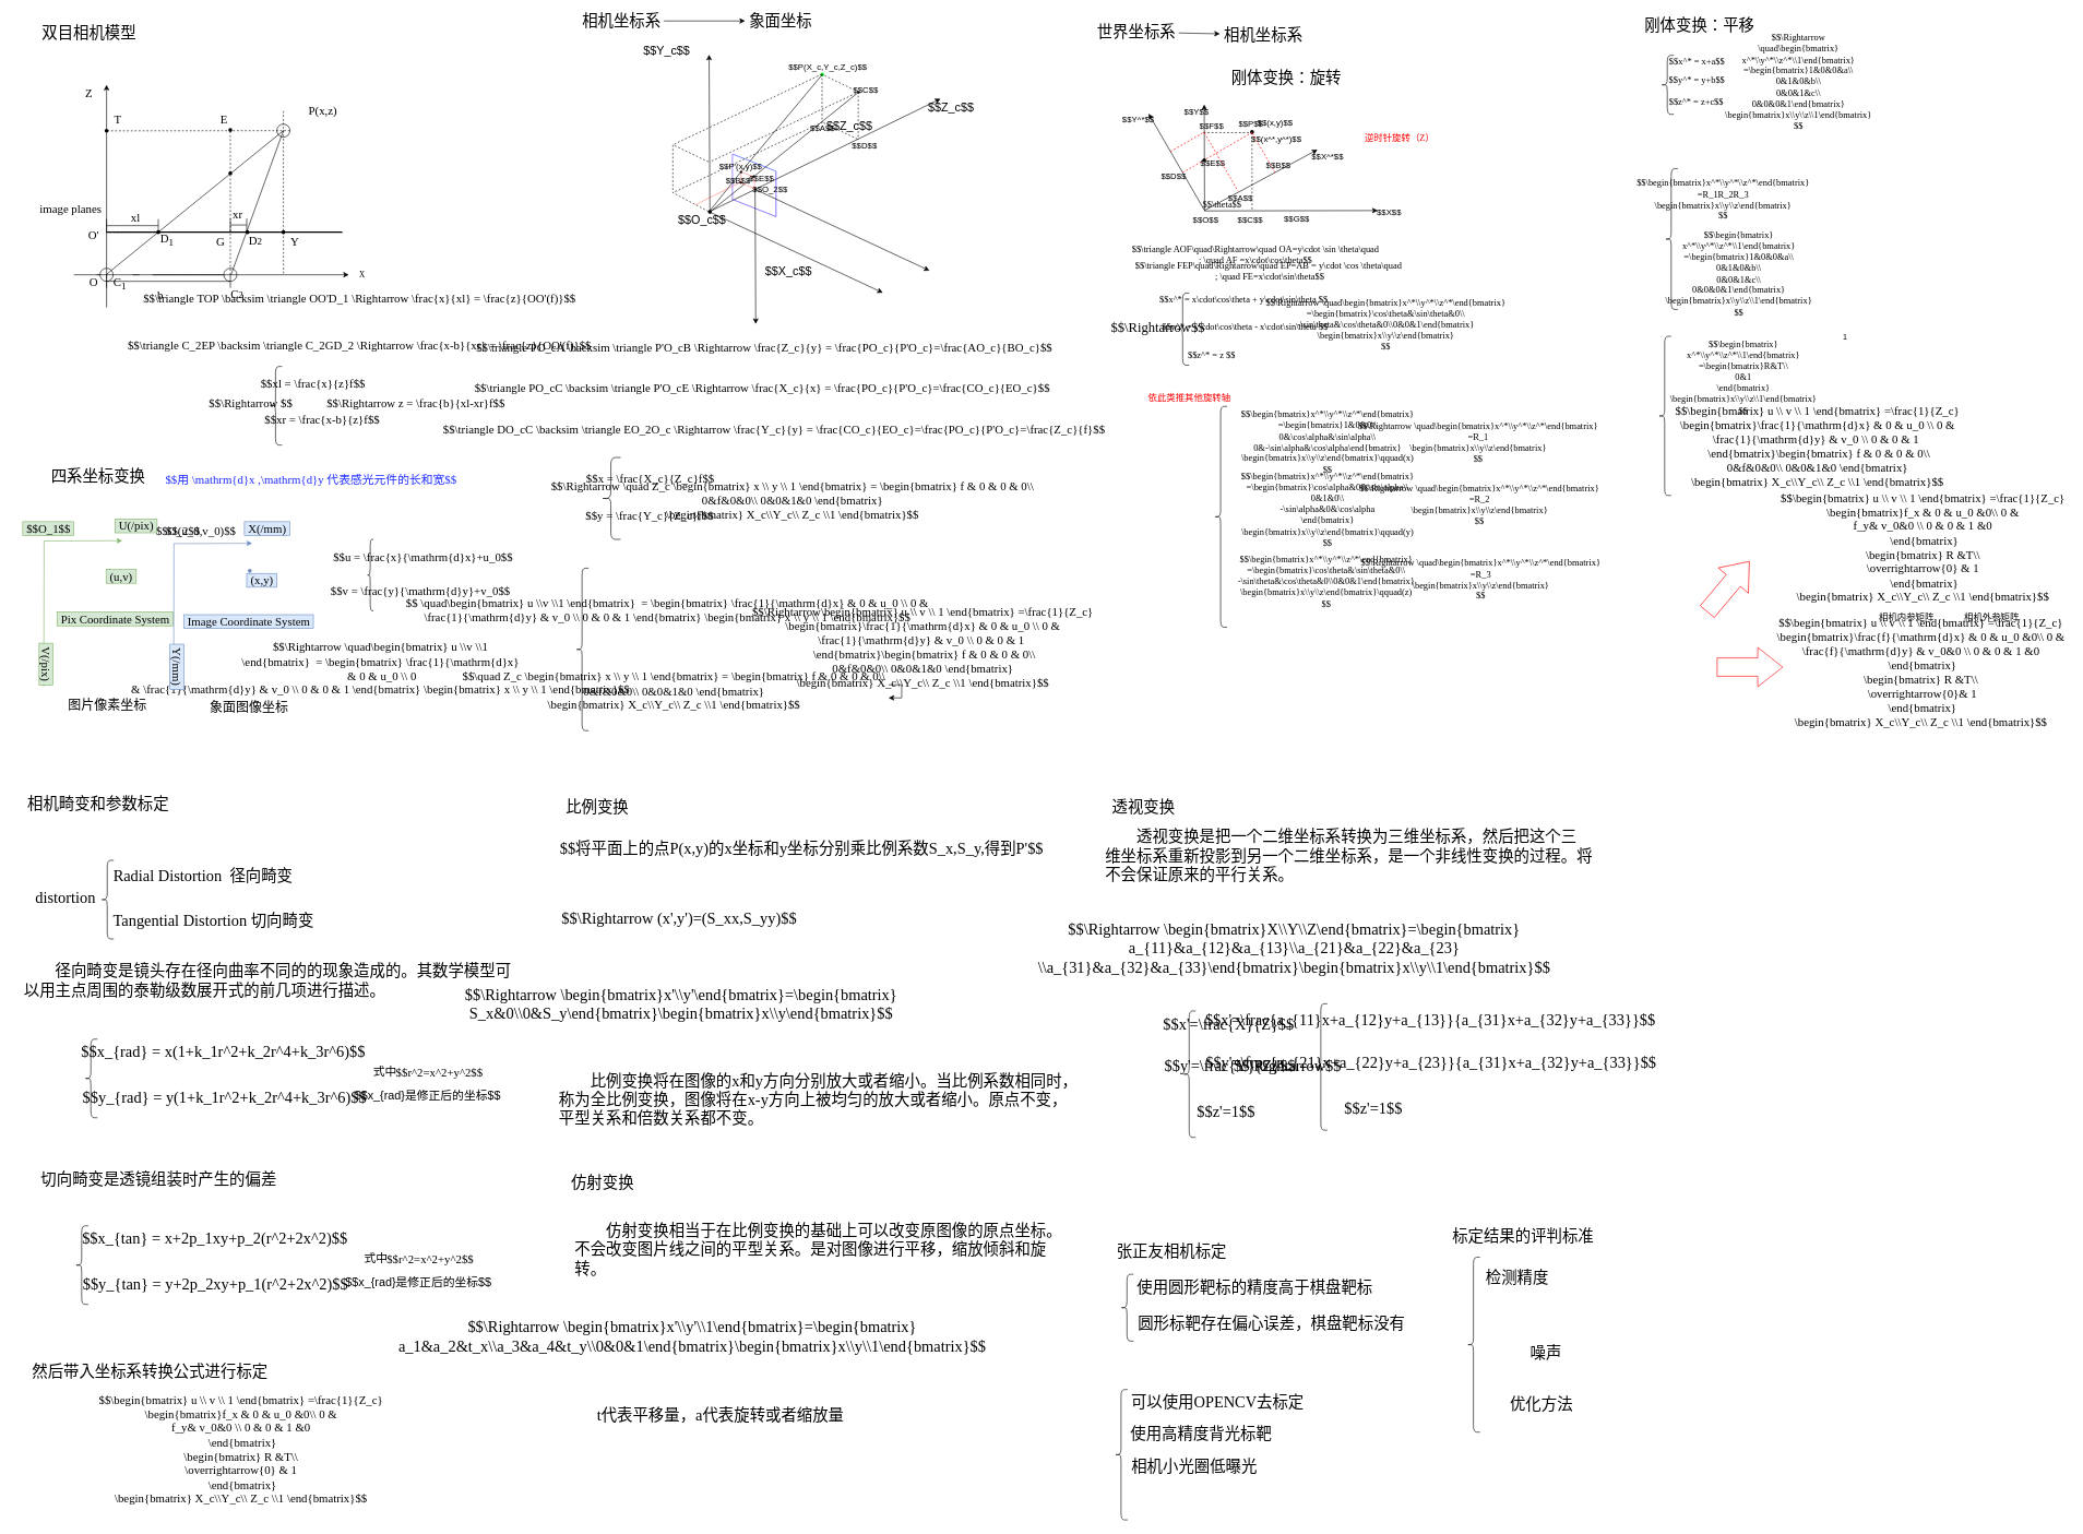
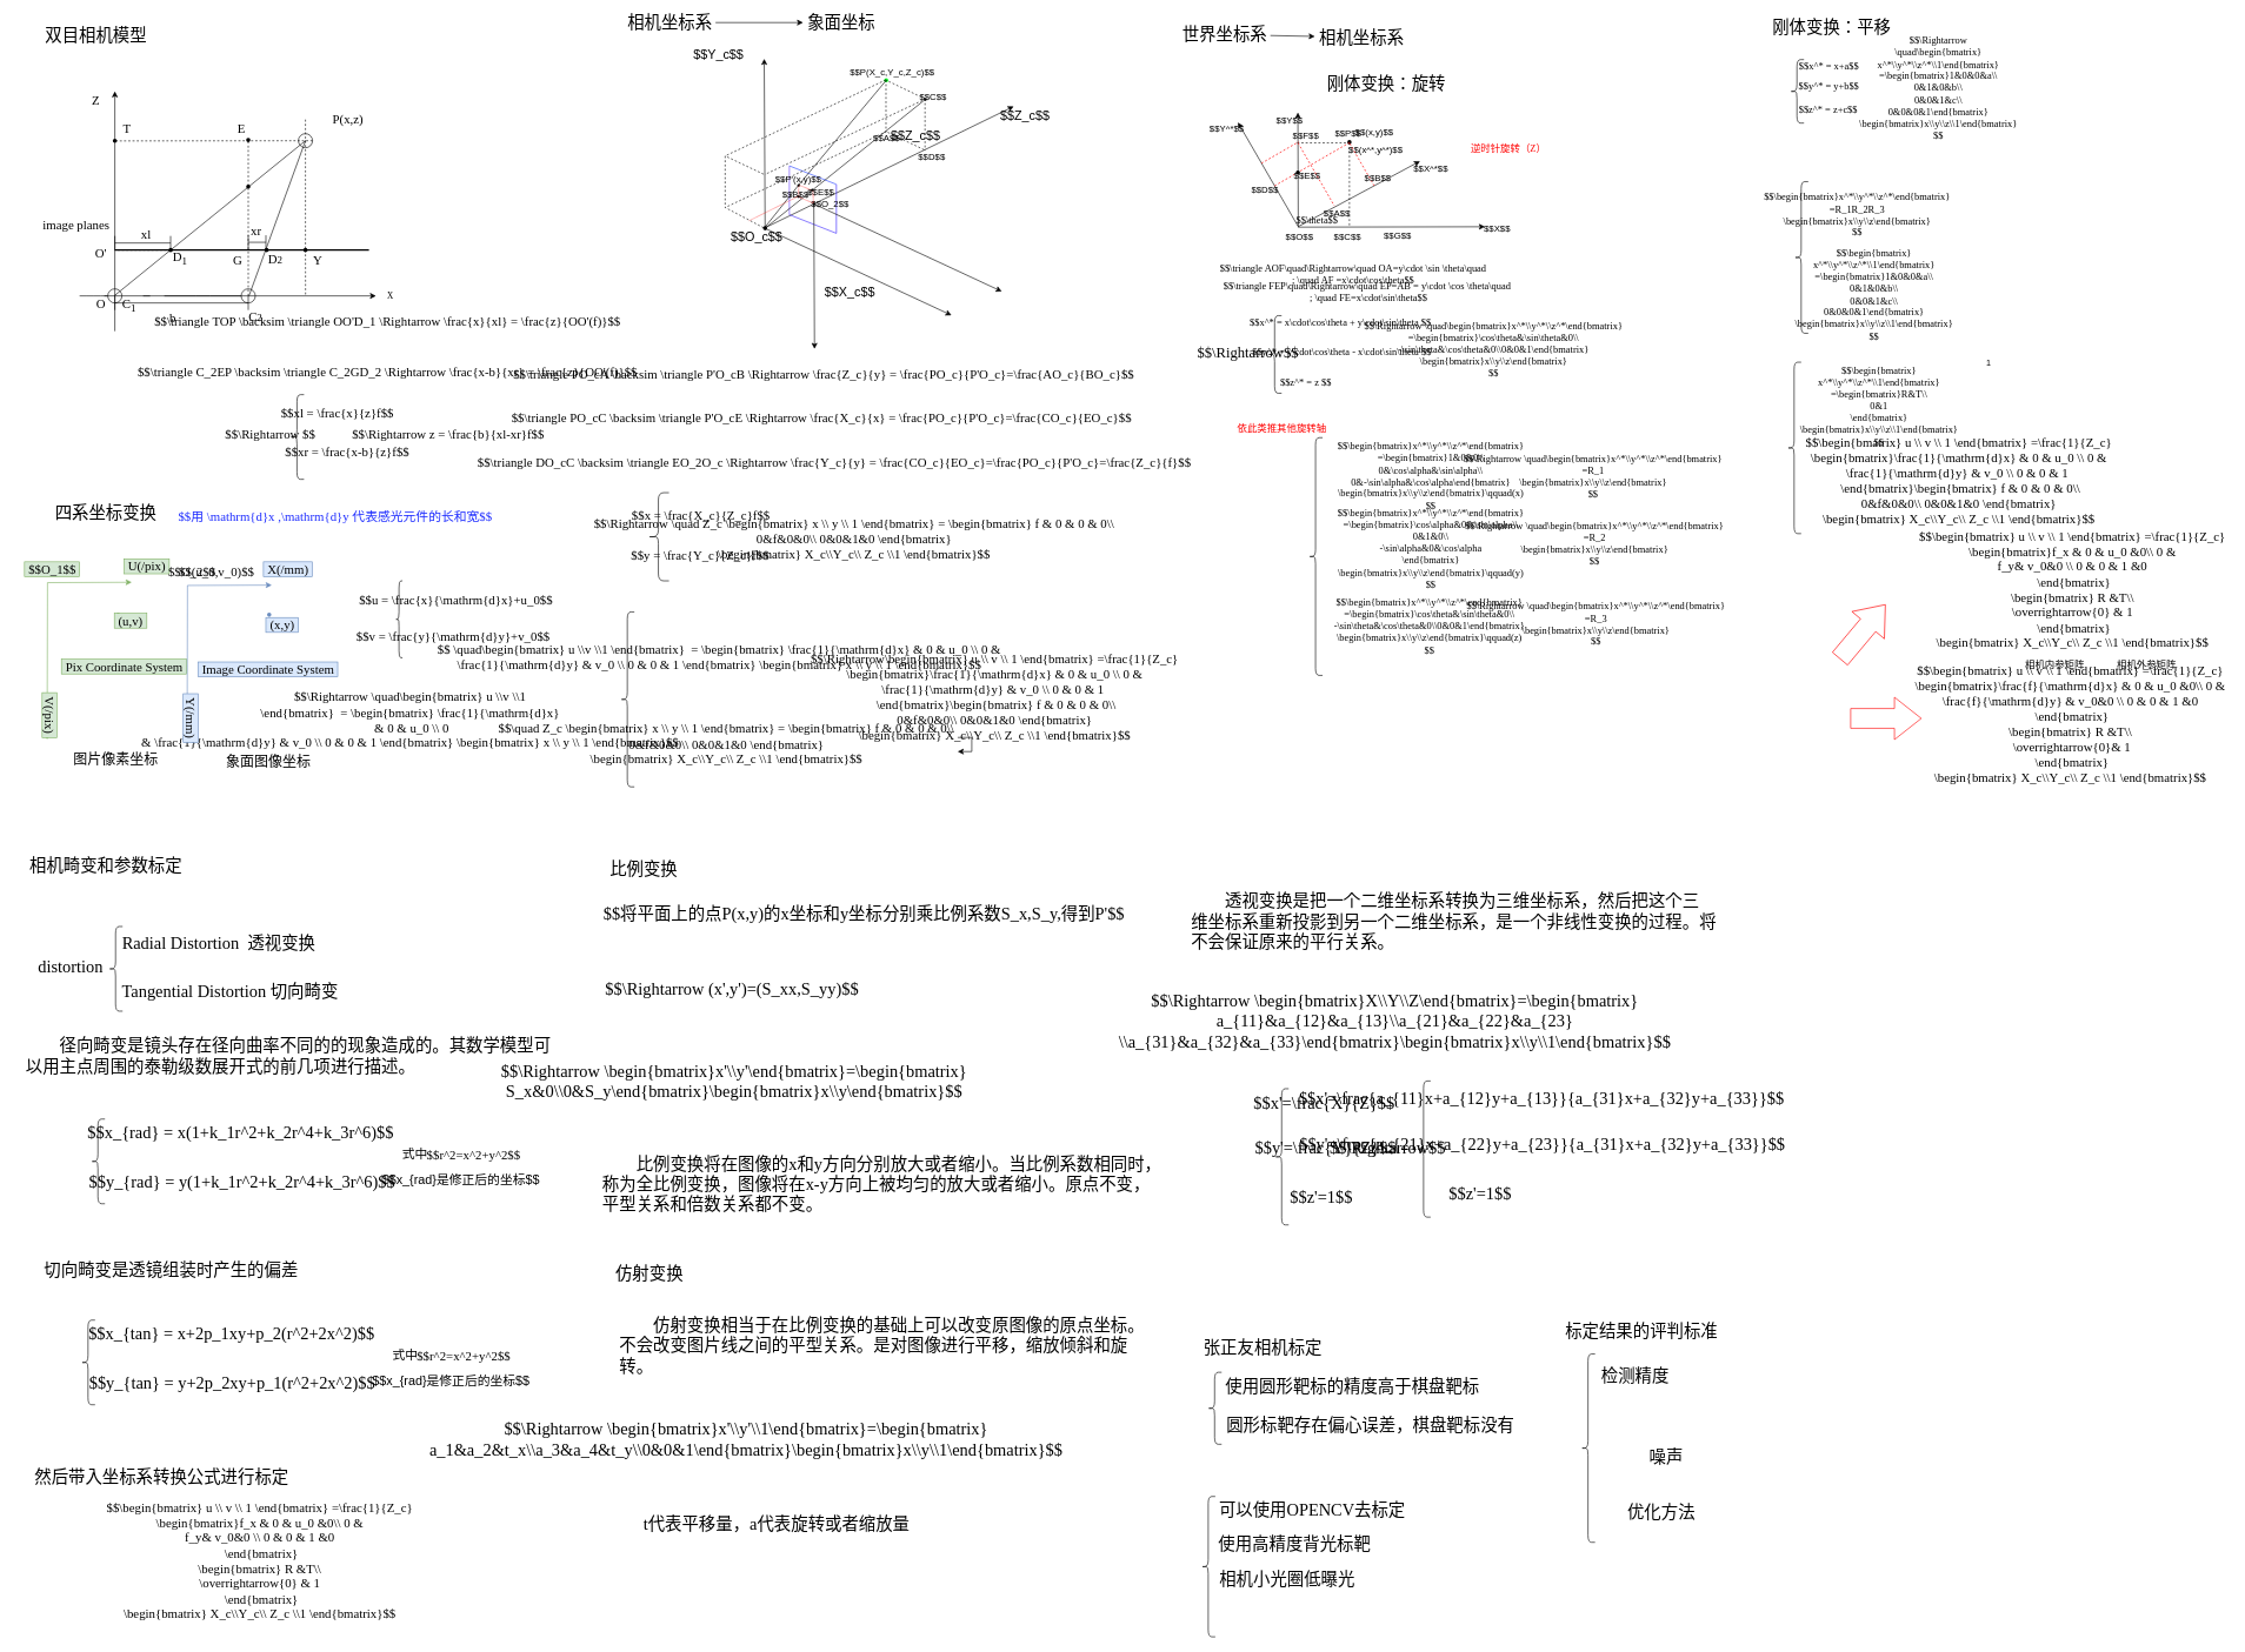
- <mxCell id="262" value="&lt;font face=&quot;Times New Roman&quot;&gt;&lt;span style=&quot;font-size: 24px&quot;&gt;透视变换&lt;/span&gt;&lt;/font&gt;" style="text;html=1;align=center;verticalAlign=middle;resizable=0;points=[];autosize=1;strokeColor=none;fillColor=none;" parent="1" vertex="1"><mxGeometry x="1691" y="1220" width="107" height="23" as="geometry" /></mxCell>
- <mxCell id="240" value="&lt;font face=&quot;Times New Roman&quot; style=&quot;font-size: 24px&quot;&gt;Radial Distortion&amp;nbsp; 径向畸变&lt;/font&gt;" style="text;html=1;align=center;verticalAlign=middle;resizable=0;points=[];autosize=1;strokeColor=none;fillColor=none;" parent="1" vertex="1"><mxGeometry x="166" y="1325" width="285" height="23" as="geometry" /></mxCell>
+ <mxCell id="240" value="&lt;font face=&quot;Times New Roman&quot; style=&quot;font-size: 24px&quot;&gt;Radial Distortion&amp;nbsp; 透视变换&lt;/font&gt;" style="text;html=1;align=center;verticalAlign=middle;resizable=0;points=[];autosize=1;strokeColor=none;fillColor=none;" parent="1" vertex="1"><mxGeometry x="166" y="1325" width="285" height="23" as="geometry" /></mxCell>
